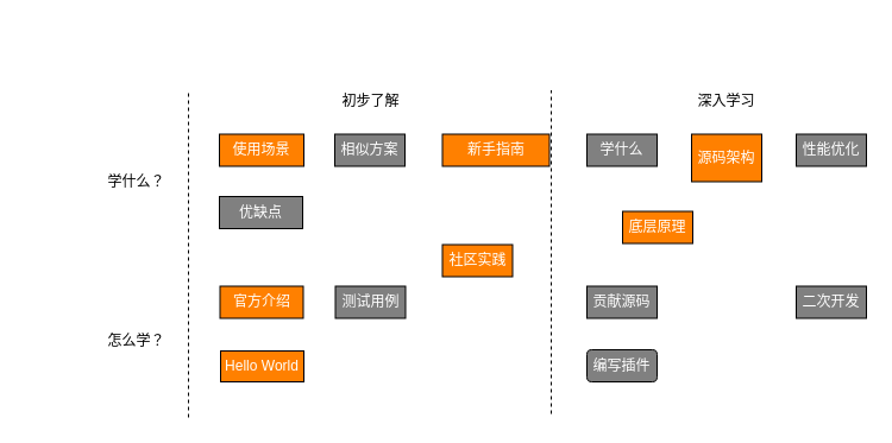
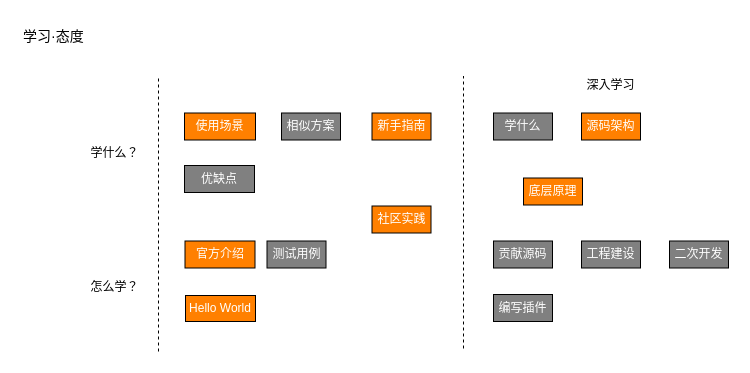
+ <mxCell id="16" value="&lt;font style=&quot;font-size: 14px&quot;&gt;学习·态度&lt;/font&gt;" style="text;html=1;" vertex="1" parent="1"><mxGeometry x="20.5" y="20.5" width="78" height="30" as="geometry" /></mxCell>
- <mxCell id="5" value="初步了解" style="text;html=1;align=center;verticalAlign=middle;resizable=0;points=[];;autosize=1;" vertex="1" parent="1"><mxGeometry x="281.5" y="75.5" width="58" height="18" as="geometry" /></mxCell>
- <mxCell id="11" value="&lt;font color=&quot;#ffffff&quot;&gt;新手指南&lt;/font&gt;" style="rounded=0;whiteSpace=wrap;html=1;fillColor=#FF8000;" vertex="1" parent="1"><mxGeometry x="371.5" y="112.5" width="90" height="27" as="geometry" /></mxCell>
+ <mxCell id="11" value="&lt;font color=&quot;#ffffff&quot;&gt;新手指南&lt;/font&gt;" style="rounded=0;whiteSpace=wrap;html=1;fillColor=#FF8000;" vertex="1" parent="1"><mxGeometry x="371.5" y="112.5" width="59" height="27" as="geometry" /></mxCell>
- <mxCell id="19" value="&lt;font color=&quot;#ffffff&quot;&gt;性能优化&lt;/font&gt;" style="rounded=0;whiteSpace=wrap;html=1;fillColor=#808080;" vertex="1" parent="1"><mxGeometry x="669" y="112.5" width="59" height="27" as="geometry" /></mxCell>
- <mxCell id="20" value="&lt;font color=&quot;#ffffff&quot;&gt;源码架构&lt;/font&gt;" style="rounded=0;whiteSpace=wrap;html=1;fillColor=#FF8000;" vertex="1" parent="1"><mxGeometry x="581" y="112.5" width="59" height="40" as="geometry" /></mxCell>
+ <mxCell id="20" value="&lt;font color=&quot;#ffffff&quot;&gt;源码架构&lt;/font&gt;" style="rounded=0;whiteSpace=wrap;html=1;fillColor=#FF8000;" vertex="1" parent="1"><mxGeometry x="581" y="112.5" width="59" height="27" as="geometry" /></mxCell>
- <mxCell id="13" value="&lt;font color=&quot;#ffffff&quot;&gt;测试用例&lt;/font&gt;" style="rounded=0;whiteSpace=wrap;html=1;fillColor=#808080;" vertex="1" parent="1"><mxGeometry x="281.5" y="240.5" width="59" height="27" as="geometry" /></mxCell>
+ <mxCell id="13" value="&lt;font color=&quot;#ffffff&quot;&gt;测试用例&lt;/font&gt;" style="rounded=0;whiteSpace=wrap;html=1;fillColor=#808080;" vertex="1" parent="1"><mxGeometry x="266.5" y="240.5" width="59" height="27" as="geometry" /></mxCell>
+ <mxCell id="23" value="&lt;font color=&quot;#ffffff&quot;&gt;工程建设&lt;/font&gt;" style="rounded=0;whiteSpace=wrap;html=1;fillColor=#808080;" vertex="1" parent="1"><mxGeometry x="581" y="240.5" width="59" height="27" as="geometry" /></mxCell>
- <mxCell id="21" value="&lt;font color=&quot;#ffffff&quot;&gt;编写插件&lt;/font&gt;" style="whiteSpace=wrap;html=1;fillColor=#808080;rounded=1;" vertex="1" parent="1"><mxGeometry x="493" y="294" width="59" height="27" as="geometry" /></mxCell>
+ <mxCell id="21" value="&lt;font color=&quot;#ffffff&quot;&gt;编写插件&lt;/font&gt;" style="rounded=0;whiteSpace=wrap;html=1;fillColor=#808080;" vertex="1" parent="1"><mxGeometry x="493" y="294" width="59" height="27" as="geometry" /></mxCell>
